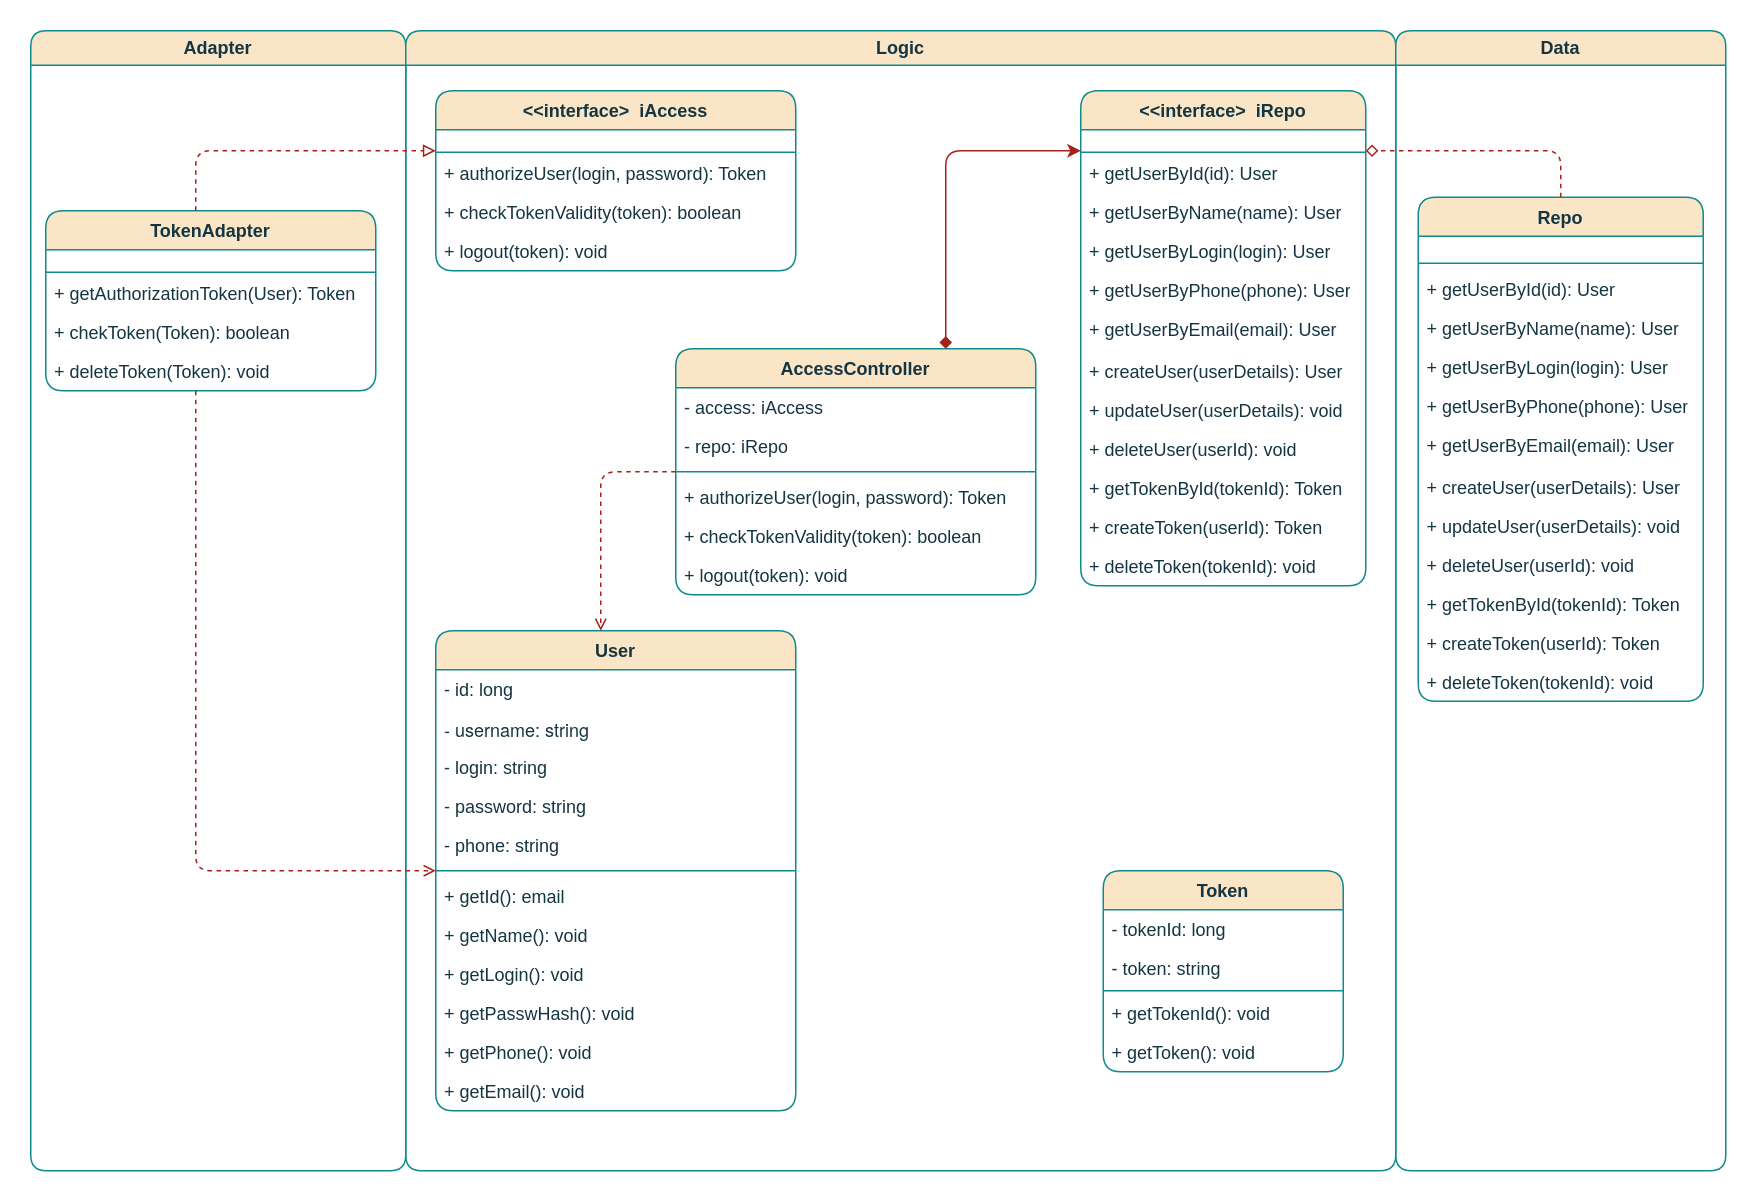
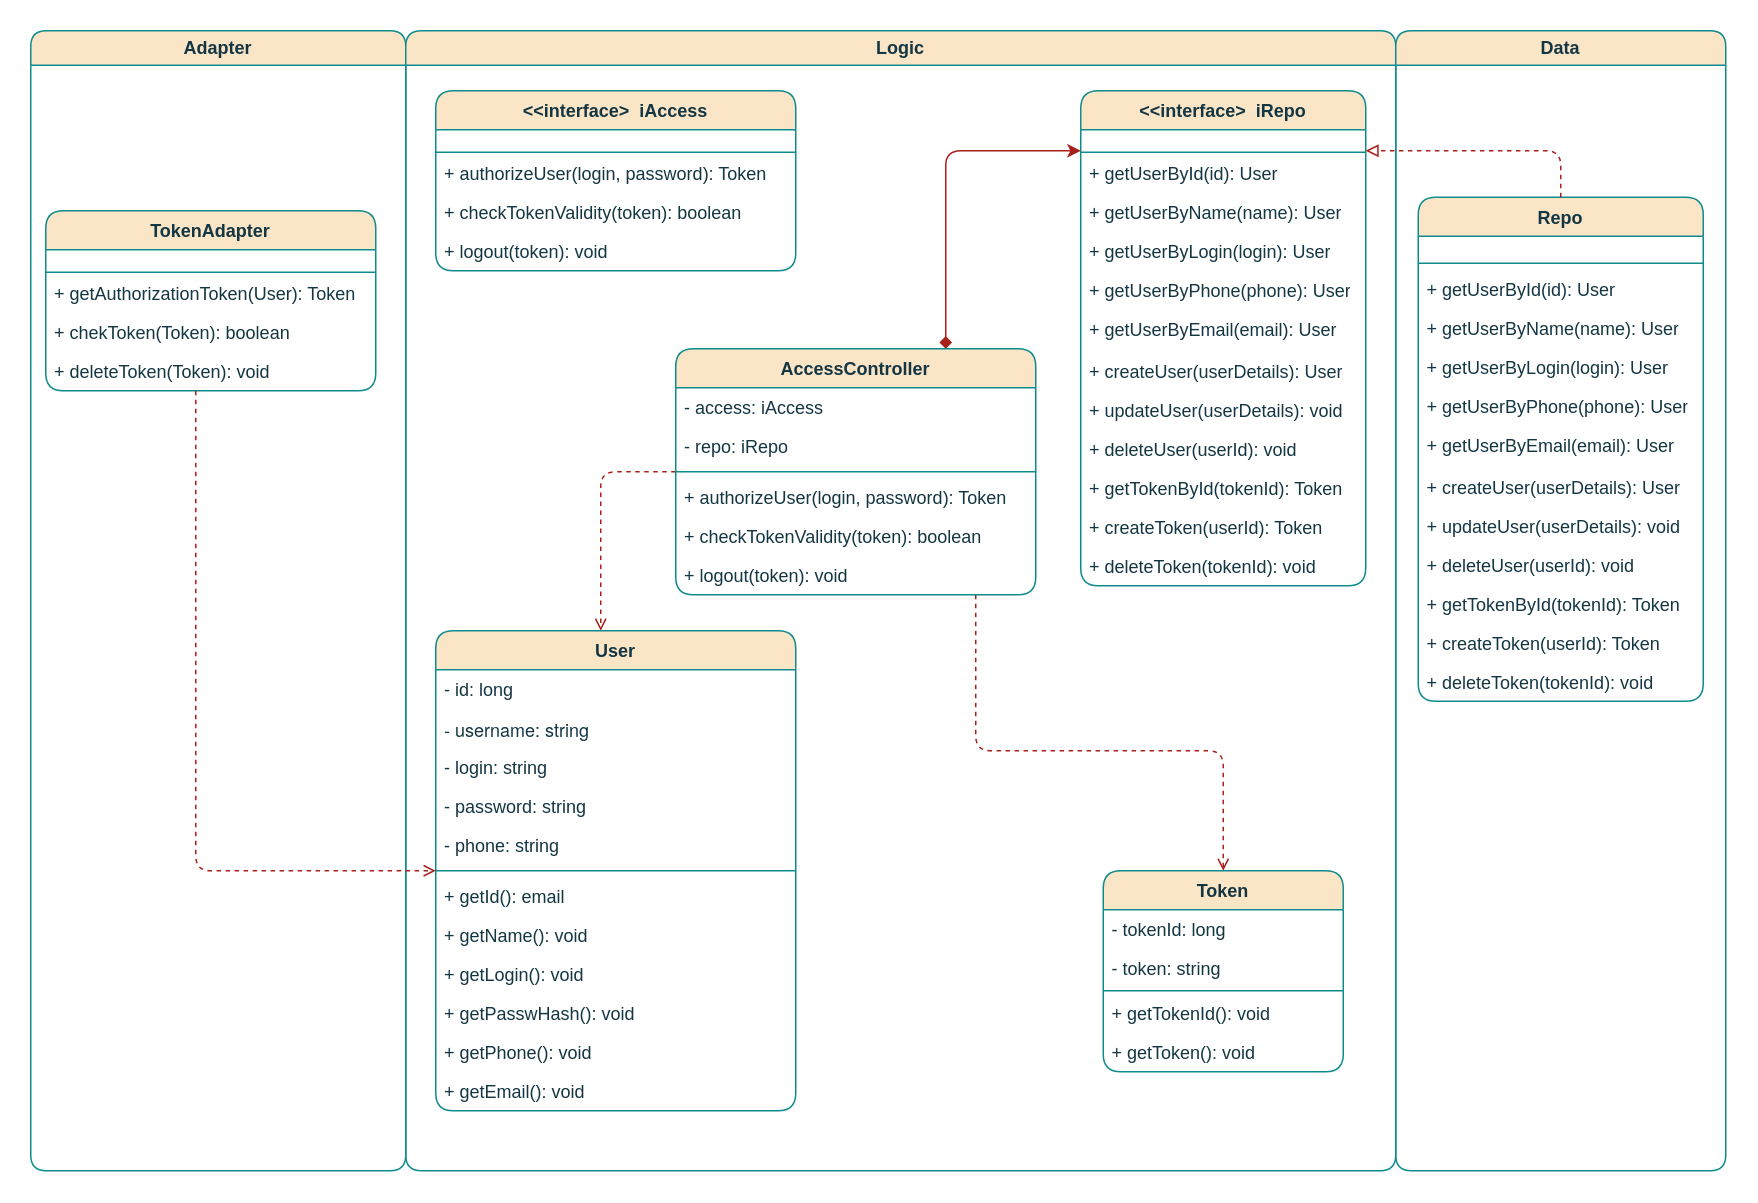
- <mxCell id="75" style="edgeStyle=orthogonalEdgeStyle;rounded=1;orthogonalLoop=1;jettySize=auto;html=1;dashed=1;endArrow=block;endFill=0;labelBackgroundColor=none;strokeColor=#A8201A;fontColor=default;" edge="1" parent="1" source="3" target="10"><mxGeometry relative="1" as="geometry"><Array as="points"><mxPoint x="130" y="100" /></Array></mxGeometry></mxCell>
- <mxCell id="74" style="edgeStyle=orthogonalEdgeStyle;rounded=1;orthogonalLoop=1;jettySize=auto;html=1;dashed=1;endArrow=diamond;endFill=0;labelBackgroundColor=none;strokeColor=#A8201A;fontColor=default;" edge="1" parent="1" source="60" target="16"><mxGeometry relative="1" as="geometry"><Array as="points"><mxPoint x="1040" y="100" /></Array></mxGeometry></mxCell>
+ <mxCell id="74" style="edgeStyle=orthogonalEdgeStyle;rounded=1;orthogonalLoop=1;jettySize=auto;html=1;dashed=1;endArrow=block;endFill=0;labelBackgroundColor=none;strokeColor=#A8201A;fontColor=default;" edge="1" parent="1" source="60" target="16"><mxGeometry relative="1" as="geometry"><Array as="points"><mxPoint x="1040" y="100" /></Array></mxGeometry></mxCell>
+ <mxCell id="32" style="edgeStyle=orthogonalEdgeStyle;rounded=1;orthogonalLoop=1;jettySize=auto;html=1;entryX=0.5;entryY=0;entryDx=0;entryDy=0;dashed=1;endArrow=open;endFill=0;labelBackgroundColor=none;strokeColor=#A8201A;fontColor=default;" edge="1" parent="9" source="33" target="53"><mxGeometry relative="1" as="geometry"><mxPoint x="280.0" y="270" as="sourcePoint" /><Array as="points"><mxPoint x="380" y="480" /><mxPoint x="545" y="480" /></Array></mxGeometry></mxCell>
